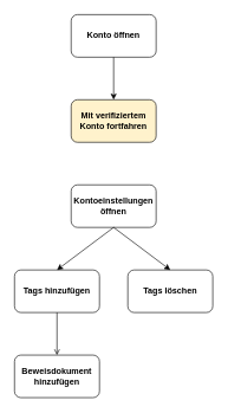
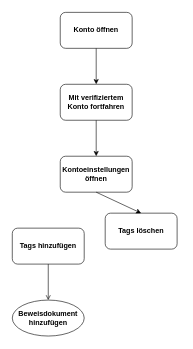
- <mxCell id="3" value="Mit verifiziertem Konto fortfahren" style="rounded=1;whiteSpace=wrap;html=1;fontStyle=1;fillColor=#fff2cc;" parent="1" vertex="1"><mxGeometry x="100" y="140" width="120" height="60" as="geometry" /></mxCell>
+ <mxCell id="3" value="Mit verifiziertem Konto fortfahren" style="rounded=1;whiteSpace=wrap;html=1;fontStyle=1" parent="1" vertex="1"><mxGeometry x="100" y="140" width="120" height="60" as="geometry" /></mxCell>
+ <mxCell id="6" value="" style="endArrow=classic;html=1;rounded=0;fontStyle=1;exitX=0.5;exitY=1;exitDx=0;exitDy=0;" parent="1" source="3" target="5" edge="1"><mxGeometry width="50" height="50" relative="1" as="geometry"><mxPoint x="270" y="250" as="sourcePoint" /><mxPoint x="270" y="310" as="targetPoint" /><Array as="points" /></mxGeometry></mxCell>
- <mxCell id="8" value="" style="endArrow=classic;html=1;rounded=0;fontStyle=1;exitX=0.5;exitY=1;exitDx=0;exitDy=0;entryX=0.5;entryY=0;entryDx=0;entryDy=0;" parent="1" source="5" target="7" edge="1"><mxGeometry width="50" height="50" relative="1" as="geometry"><mxPoint x="250" y="360" as="sourcePoint" /><mxPoint x="250" y="420" as="targetPoint" /><Array as="points" /></mxGeometry></mxCell>
- <mxCell id="9" value="Tags löschen" style="rounded=1;whiteSpace=wrap;html=1;fontStyle=1" parent="1" vertex="1"><mxGeometry x="180" y="380" width="120" height="60" as="geometry" /></mxCell>
+ <mxCell id="9" value="Tags löschen" style="rounded=1;whiteSpace=wrap;html=1;fontStyle=1" parent="1" vertex="1"><mxGeometry x="175" y="355" width="120" height="60" as="geometry" /></mxCell>
- <mxCell id="11" value="Beweisdokument hinzufügen" style="rounded=1;whiteSpace=wrap;html=1;fontStyle=1" parent="1" vertex="1"><mxGeometry x="20" y="500" width="120" height="60" as="geometry" /></mxCell>
+ <mxCell id="11" value="Beweisdokument hinzufügen" style="ellipse;whiteSpace=wrap;html=1;fontStyle=1;" parent="1" vertex="1"><mxGeometry x="20" y="500" width="120" height="60" as="geometry" /></mxCell>
